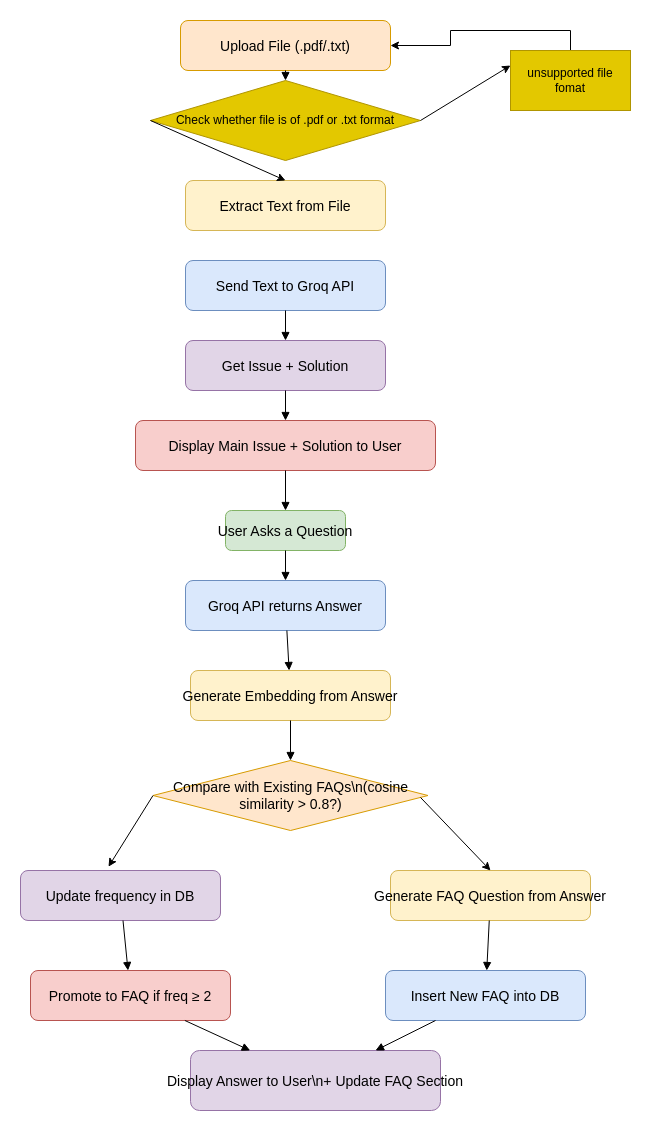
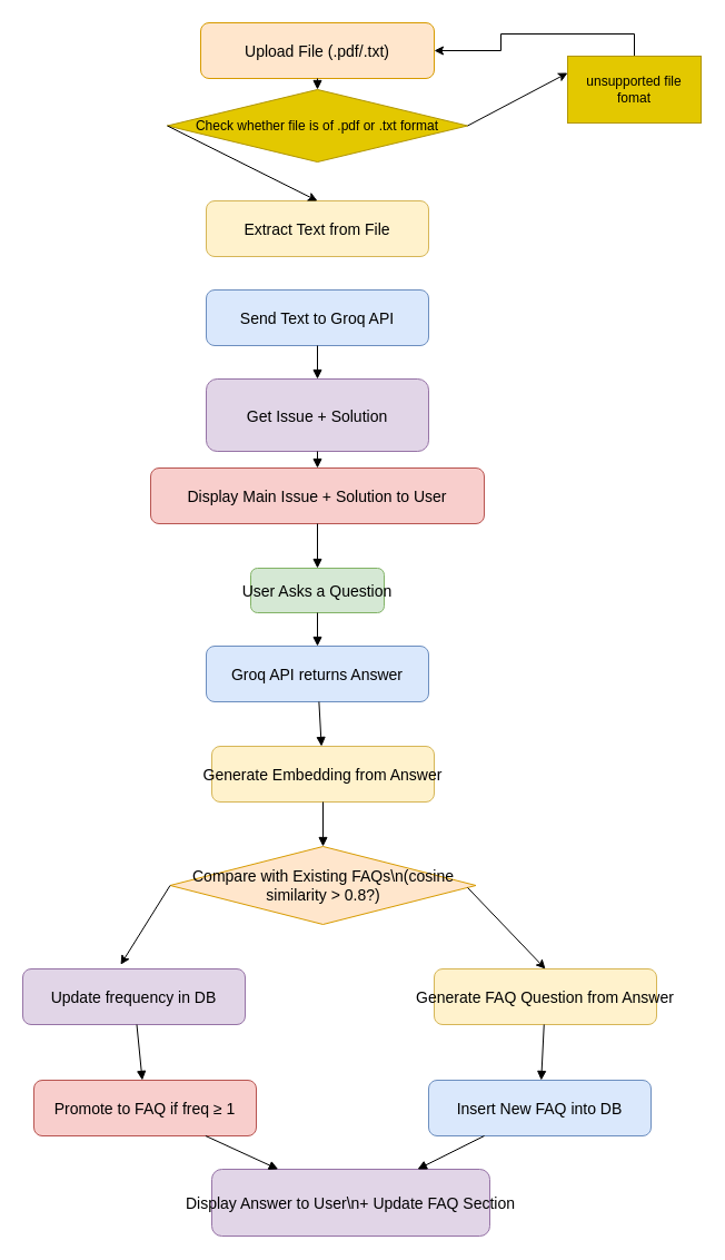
- <mxCell id="28" value="Check whether file is of .pdf or .txt format" style="rhombus;whiteSpace=wrap;html=1;fillColor=#e3c800;fontColor=#000000;strokeColor=#B09500;" vertex="1" parent="1"><mxGeometry x="150" y="80" width="270" height="80" as="geometry" /></mxCell>
+ <mxCell id="28" value="Check whether file is of .pdf or .txt format" style="rhombus;whiteSpace=wrap;html=1;fillColor=#e3c800;fontColor=#000000;strokeColor=#B09500;" vertex="1" parent="1"><mxGeometry x="150" y="80" width="270" height="65" as="geometry" /></mxCell>
- <mxCell id="5" value="Get Issue + Solution" style="rounded=1;fillColor=#E1D5E7;strokeColor=#9673A6;fontSize=14;fontColor=#000000;" vertex="1" parent="1"><mxGeometry x="185" y="340" width="200" height="50" as="geometry" /></mxCell>
+ <mxCell id="5" value="Get Issue + Solution" style="rounded=1;fillColor=#E1D5E7;strokeColor=#9673A6;fontSize=14;fontColor=#000000;" vertex="1" parent="1"><mxGeometry x="185" y="340" width="200" height="65" as="geometry" /></mxCell>
- <mxCell id="12" value="Promote to FAQ if freq ≥ 2" style="rounded=1;fillColor=#F8CECC;strokeColor=#B85450;fontSize=14;fontColor=#000000;" vertex="1" parent="1"><mxGeometry x="30" y="970" width="200" height="50" as="geometry" /></mxCell>
+ <mxCell id="12" value="Promote to FAQ if freq ≥ 1" style="rounded=1;fillColor=#F8CECC;strokeColor=#B85450;fontSize=14;fontColor=#000000;" vertex="1" parent="1"><mxGeometry x="30" y="970" width="200" height="50" as="geometry" /></mxCell>
